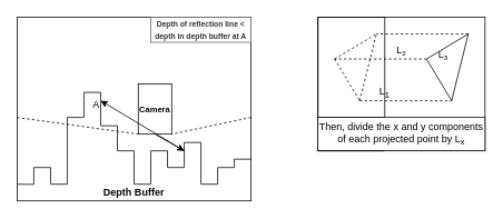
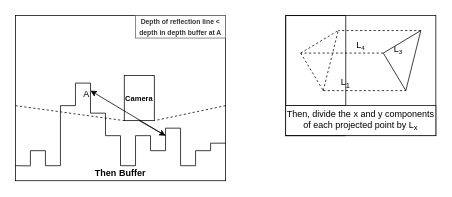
- <mxCell id="34" value="L&lt;span style=&quot;font-size: 10px&quot;&gt;&lt;sub&gt;2&lt;/sub&gt;&lt;/span&gt;" style="text;html=1;strokeColor=none;fillColor=none;align=center;verticalAlign=middle;whiteSpace=wrap;rounded=0;" vertex="1" parent="1"><mxGeometry x="460" y="50" width="40" height="20" as="geometry" /></mxCell>
+ <mxCell id="34" value="L&lt;span style=&quot;font-size: 10px&quot;&gt;&lt;sub&gt;4&lt;/sub&gt;&lt;/span&gt;" style="text;html=1;strokeColor=none;fillColor=none;align=center;verticalAlign=middle;whiteSpace=wrap;rounded=0;" vertex="1" parent="1"><mxGeometry x="460" y="50" width="40" height="20" as="geometry" /></mxCell>
- <mxCell id="17" value="&lt;b&gt;Depth Buffer&lt;/b&gt;" style="text;html=1;strokeColor=none;fillColor=none;align=center;verticalAlign=middle;whiteSpace=wrap;rounded=0;" vertex="1" parent="1"><mxGeometry x="110" y="220" width="100" height="20" as="geometry" /></mxCell>
+ <mxCell id="17" value="&lt;b&gt;Then Buffer&lt;/b&gt;" style="text;html=1;strokeColor=none;fillColor=none;align=center;verticalAlign=middle;whiteSpace=wrap;rounded=0;" vertex="1" parent="1"><mxGeometry x="110" y="220" width="100" height="20" as="geometry" /></mxCell>
